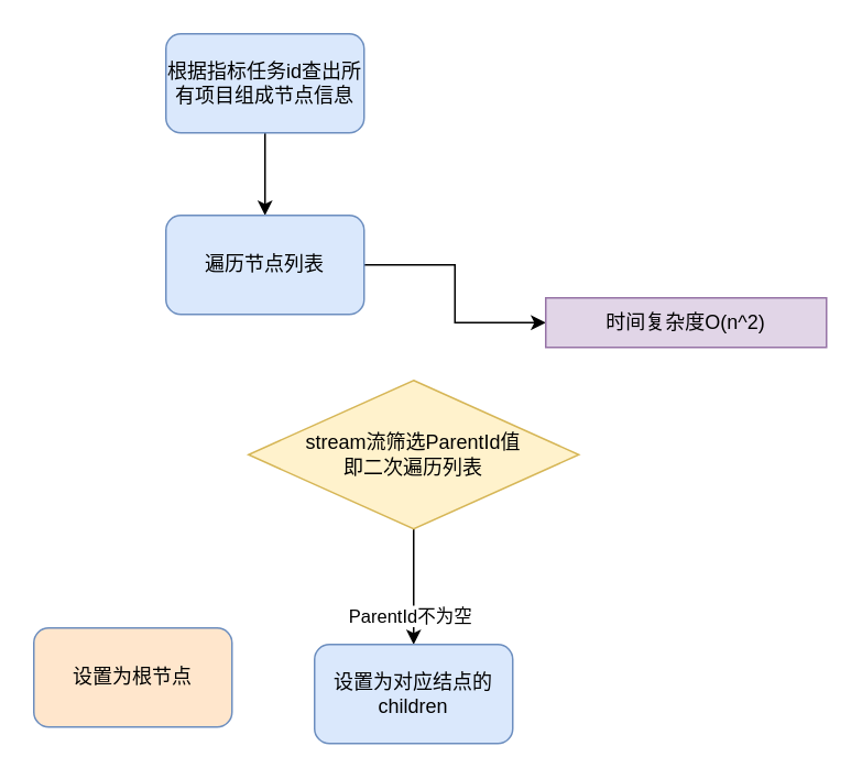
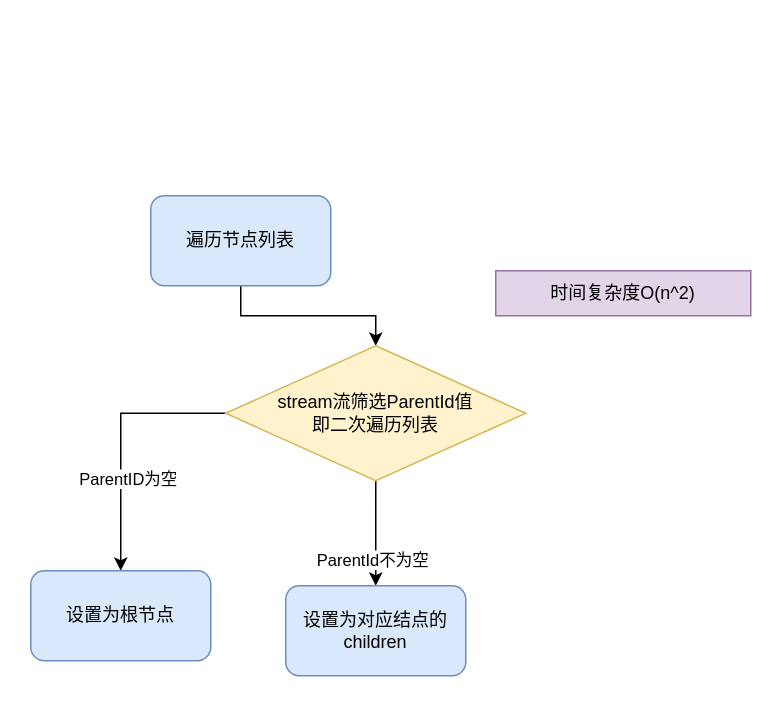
- <mxCell id="3" value="根据指标任务id查出所有项目组成节点信息" style="rounded=1;whiteSpace=wrap;html=1;fillColor=#dae8fc;strokeColor=#6c8ebf;" vertex="1" parent="1"><mxGeometry x="100" y="20" width="120" height="60" as="geometry" /></mxCell>
- <mxCell id="2" style="edgeStyle=orthogonalEdgeStyle;rounded=0;orthogonalLoop=1;jettySize=auto;html=1;entryX=0.5;entryY=0;entryDx=0;entryDy=0;" edge="1" parent="1" source="3" target="5"><mxGeometry relative="1" as="geometry" /></mxCell>
- <mxCell id="4" style="edgeStyle=orthogonalEdgeStyle;rounded=0;orthogonalLoop=1;jettySize=auto;html=1;" edge="1" parent="1" source="5" target="6"><mxGeometry relative="1" as="geometry"><mxPoint x="160" y="240" as="targetPoint" /></mxGeometry></mxCell>
+ <mxCell id="4" style="edgeStyle=orthogonalEdgeStyle;rounded=0;orthogonalLoop=1;jettySize=auto;html=1;entryX=0.5;entryY=0;entryDx=0;entryDy=0;" edge="1" parent="1" source="5" target="11"><mxGeometry relative="1" as="geometry"><mxPoint x="160" y="240" as="targetPoint" /></mxGeometry></mxCell>
+ <mxCell id="7" style="edgeStyle=orthogonalEdgeStyle;rounded=0;orthogonalLoop=1;jettySize=auto;html=1;" edge="1" parent="1" source="11" target="12"><mxGeometry relative="1" as="geometry"><mxPoint x="90" y="400" as="targetPoint" /></mxGeometry></mxCell>
+ <mxCell id="8" value="ParentID为空" style="edgeLabel;html=1;align=center;verticalAlign=middle;resizable=0;points=[];" vertex="1" connectable="0" parent="7"><mxGeometry x="0.291" y="4" relative="1" as="geometry"><mxPoint as="offset" /></mxGeometry></mxCell>
- <mxCell id="12" value="设置为根节点" style="rounded=1;whiteSpace=wrap;html=1;fillColor=#ffe6cc;strokeColor=#6c8ebf;" vertex="1" parent="1"><mxGeometry x="20" y="380" width="120" height="60" as="geometry" /></mxCell>
+ <mxCell id="12" value="设置为根节点" style="rounded=1;whiteSpace=wrap;html=1;fillColor=#dae8fc;strokeColor=#6c8ebf;" vertex="1" parent="1"><mxGeometry x="20" y="380" width="120" height="60" as="geometry" /></mxCell>
